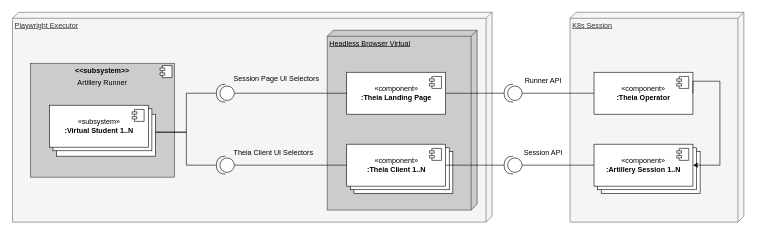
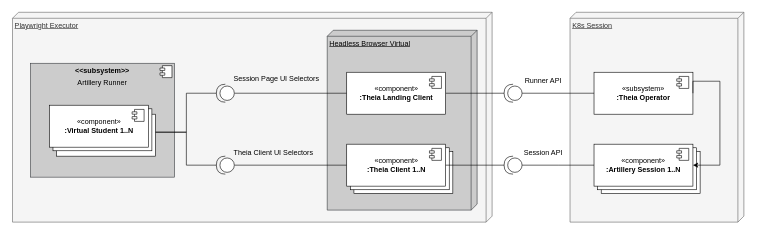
- <mxCell id="14" value="«component»&lt;br&gt;&lt;b&gt;:Theia Landing Page&lt;/b&gt;" style="html=1;dropTarget=0;whiteSpace=wrap;" vertex="1" parent="1"><mxGeometry x="577.5" y="120" width="165" height="70" as="geometry" /></mxCell>
+ <mxCell id="14" value="«component»&lt;br&gt;&lt;b&gt;:Theia Landing Client&lt;/b&gt;" style="html=1;dropTarget=0;whiteSpace=wrap;" vertex="1" parent="1"><mxGeometry x="577.5" y="120" width="165" height="70" as="geometry" /></mxCell>
- <mxCell id="16" value="«component»&lt;br&gt;&lt;b&gt;:Theia Operator&lt;/b&gt;" style="html=1;dropTarget=0;whiteSpace=wrap;" vertex="1" parent="1"><mxGeometry x="990" y="120" width="165" height="70" as="geometry" /></mxCell>
+ <mxCell id="16" value="«subsystem»&lt;br&gt;&lt;b&gt;:Theia Operator&lt;/b&gt;" style="html=1;dropTarget=0;whiteSpace=wrap;" vertex="1" parent="1"><mxGeometry x="990" y="120" width="165" height="70" as="geometry" /></mxCell>
- <mxCell id="33" value="«subsystem»&lt;br&gt;&lt;b&gt;:Virtual Student 1..N&lt;/b&gt;" style="html=1;dropTarget=0;whiteSpace=wrap;" vertex="1" parent="1"><mxGeometry x="81.5" y="175" width="165" height="70" as="geometry" /></mxCell>
+ <mxCell id="33" value="«component»&lt;br&gt;&lt;b&gt;:Virtual Student 1..N&lt;/b&gt;" style="html=1;dropTarget=0;whiteSpace=wrap;" vertex="1" parent="1"><mxGeometry x="81.5" y="175" width="165" height="70" as="geometry" /></mxCell>
